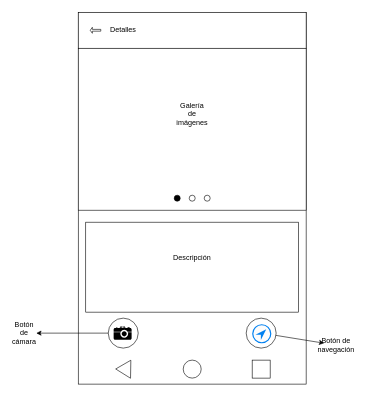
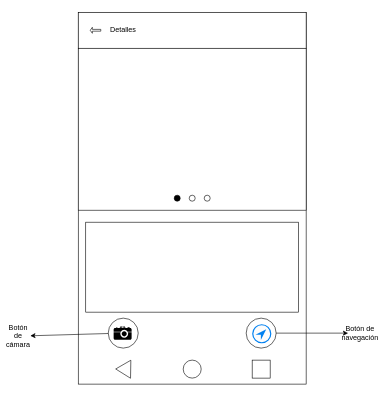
- <mxCell id="12" value="Galería de imágenes" style="text;html=1;strokeColor=none;fillColor=none;align=center;verticalAlign=middle;whiteSpace=wrap;rounded=0;" vertex="1" parent="1"><mxGeometry x="300" y="180" width="40" height="20" as="geometry" /></mxCell>
- <mxCell id="11" value="Descripción" style="text;html=1;strokeColor=none;fillColor=none;align=center;verticalAlign=middle;whiteSpace=wrap;rounded=0;" vertex="1" parent="1"><mxGeometry x="300" y="420" width="40" height="20" as="geometry" /></mxCell>
- <mxCell id="21" value="Botón de cámara" style="text;html=1;strokeColor=none;fillColor=none;align=center;verticalAlign=middle;whiteSpace=wrap;rounded=0;" vertex="1" parent="1"><mxGeometry x="20" y="545" width="40" height="20" as="geometry" /></mxCell>
+ <mxCell id="21" value="Botón de cámara" style="text;html=1;strokeColor=none;fillColor=none;align=center;verticalAlign=middle;whiteSpace=wrap;rounded=0;" vertex="1" parent="1"><mxGeometry x="10" y="550" width="40" height="20" as="geometry" /></mxCell>
- <mxCell id="19" value="Botón de navegación" style="text;html=1;strokeColor=none;fillColor=none;align=center;verticalAlign=middle;whiteSpace=wrap;rounded=0;" vertex="1" parent="1"><mxGeometry x="540" y="565" width="40" height="20" as="geometry" /></mxCell>
+ <mxCell id="19" value="Botón de navegación" style="text;html=1;strokeColor=none;fillColor=none;align=center;verticalAlign=middle;whiteSpace=wrap;rounded=0;" vertex="1" parent="1"><mxGeometry x="580" y="545" width="40" height="20" as="geometry" /></mxCell>
